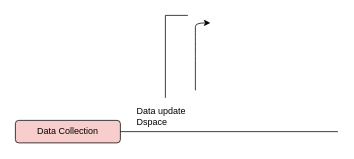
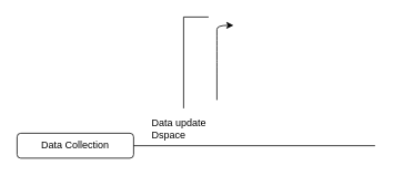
- <mxCell id="2" value="Data Collection" style="rounded=1;whiteSpace=wrap;html=1;fillColor=#f8cecc;" vertex="1" parent="1"><mxGeometry x="20" y="160" width="140" height="30" as="geometry" /></mxCell>
+ <mxCell id="2" value="Data Collection" style="rounded=1;whiteSpace=wrap;html=1;" vertex="1" parent="1"><mxGeometry x="20" y="160" width="140" height="30" as="geometry" /></mxCell>
